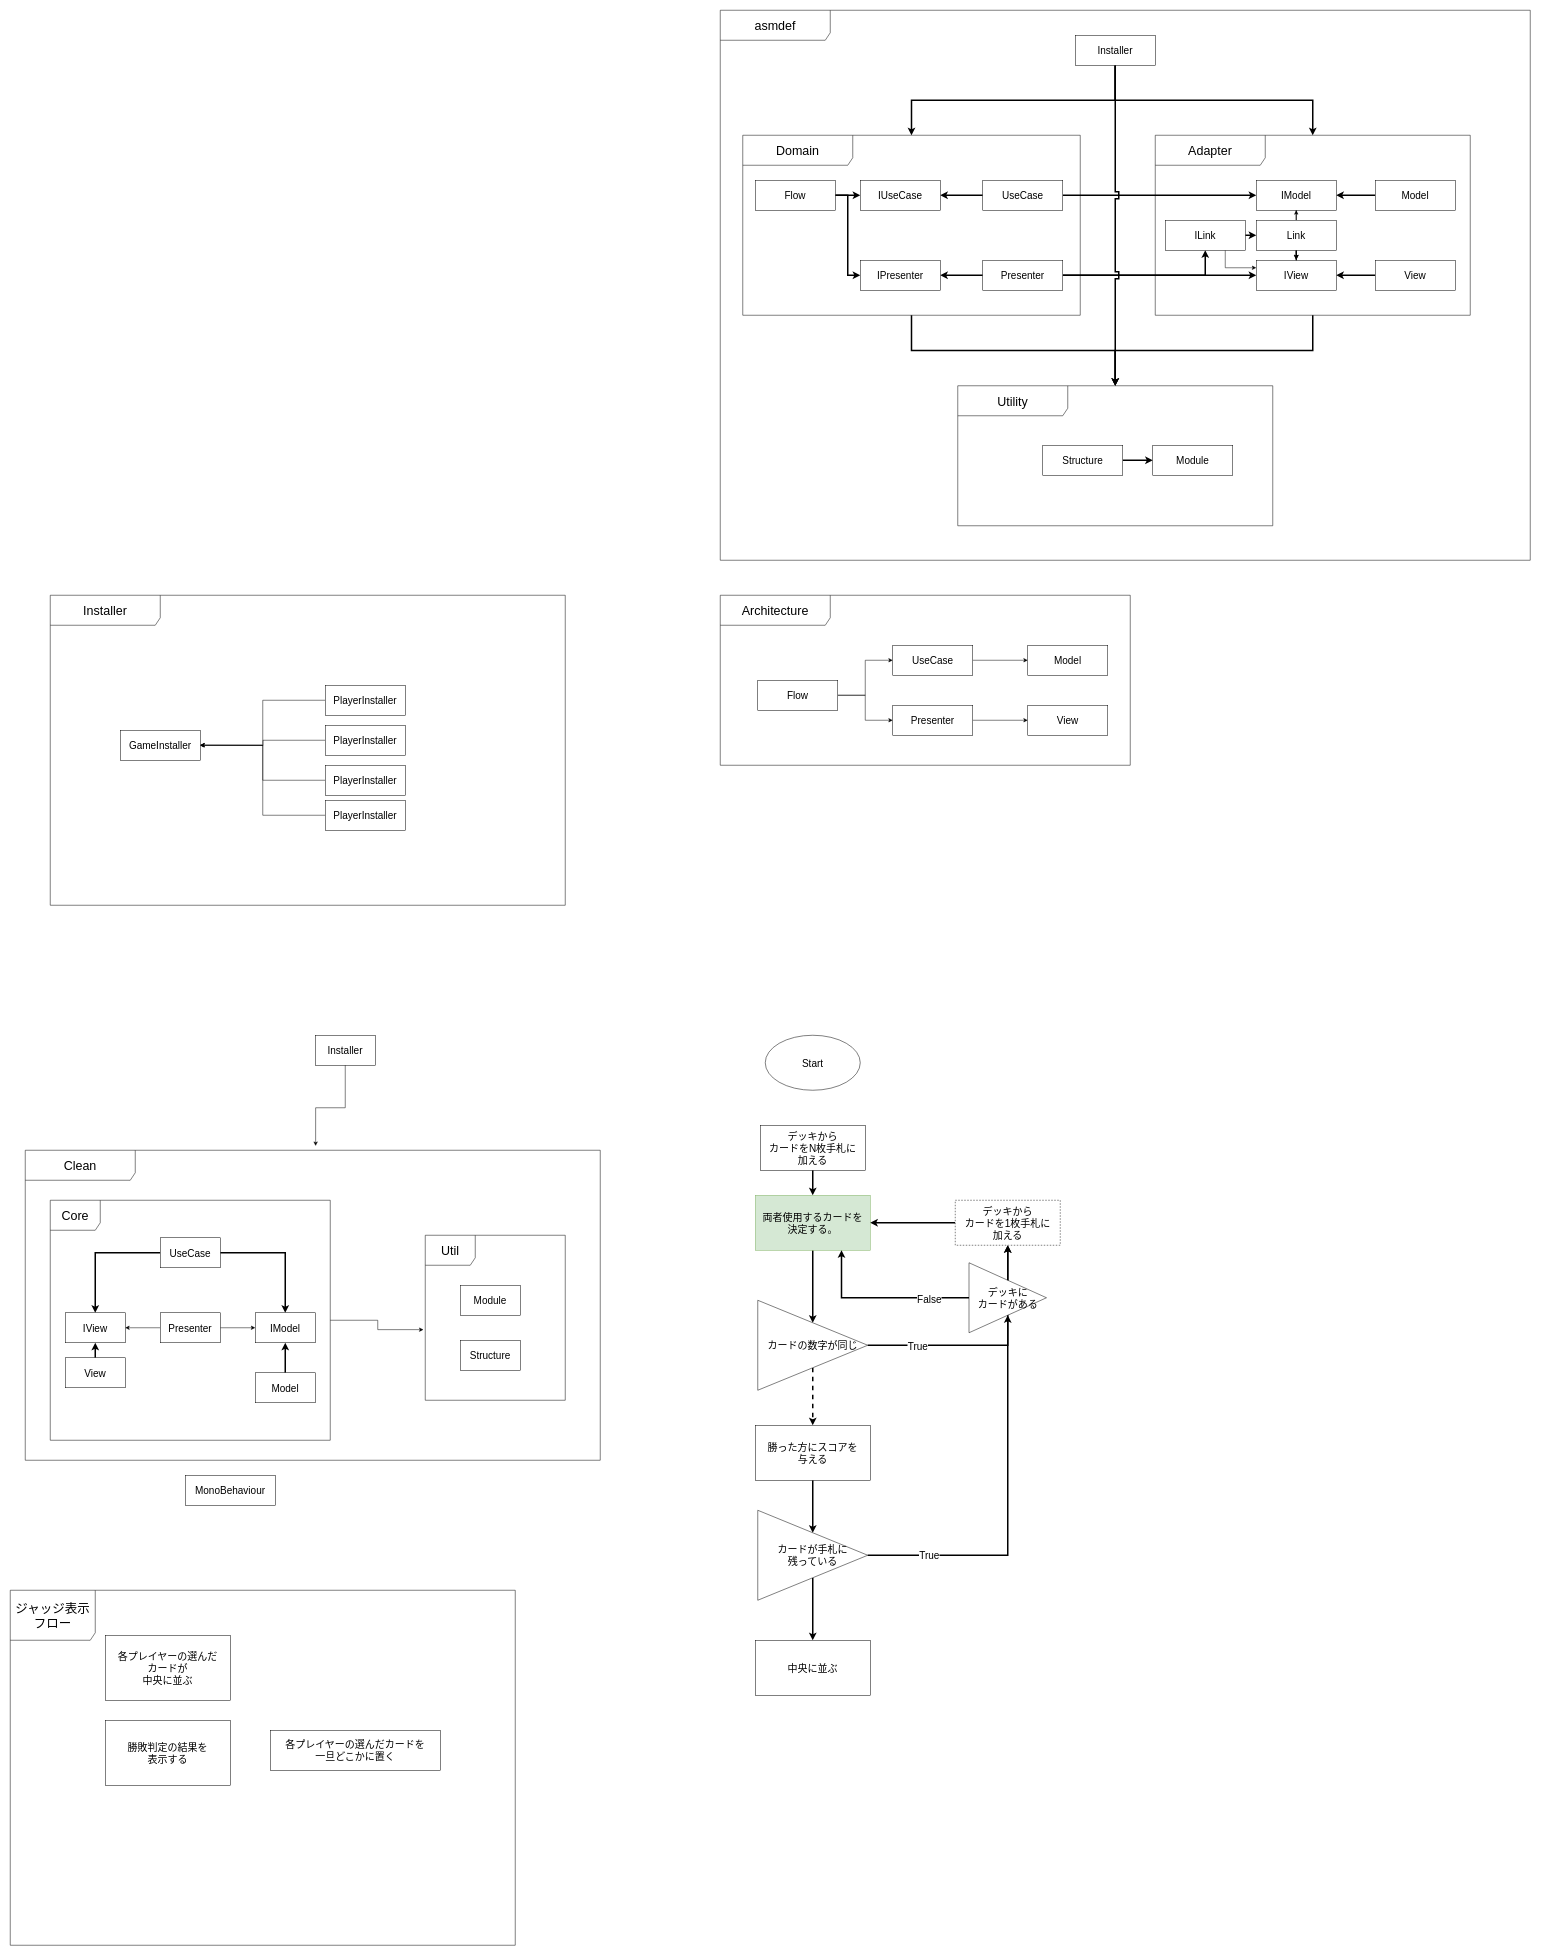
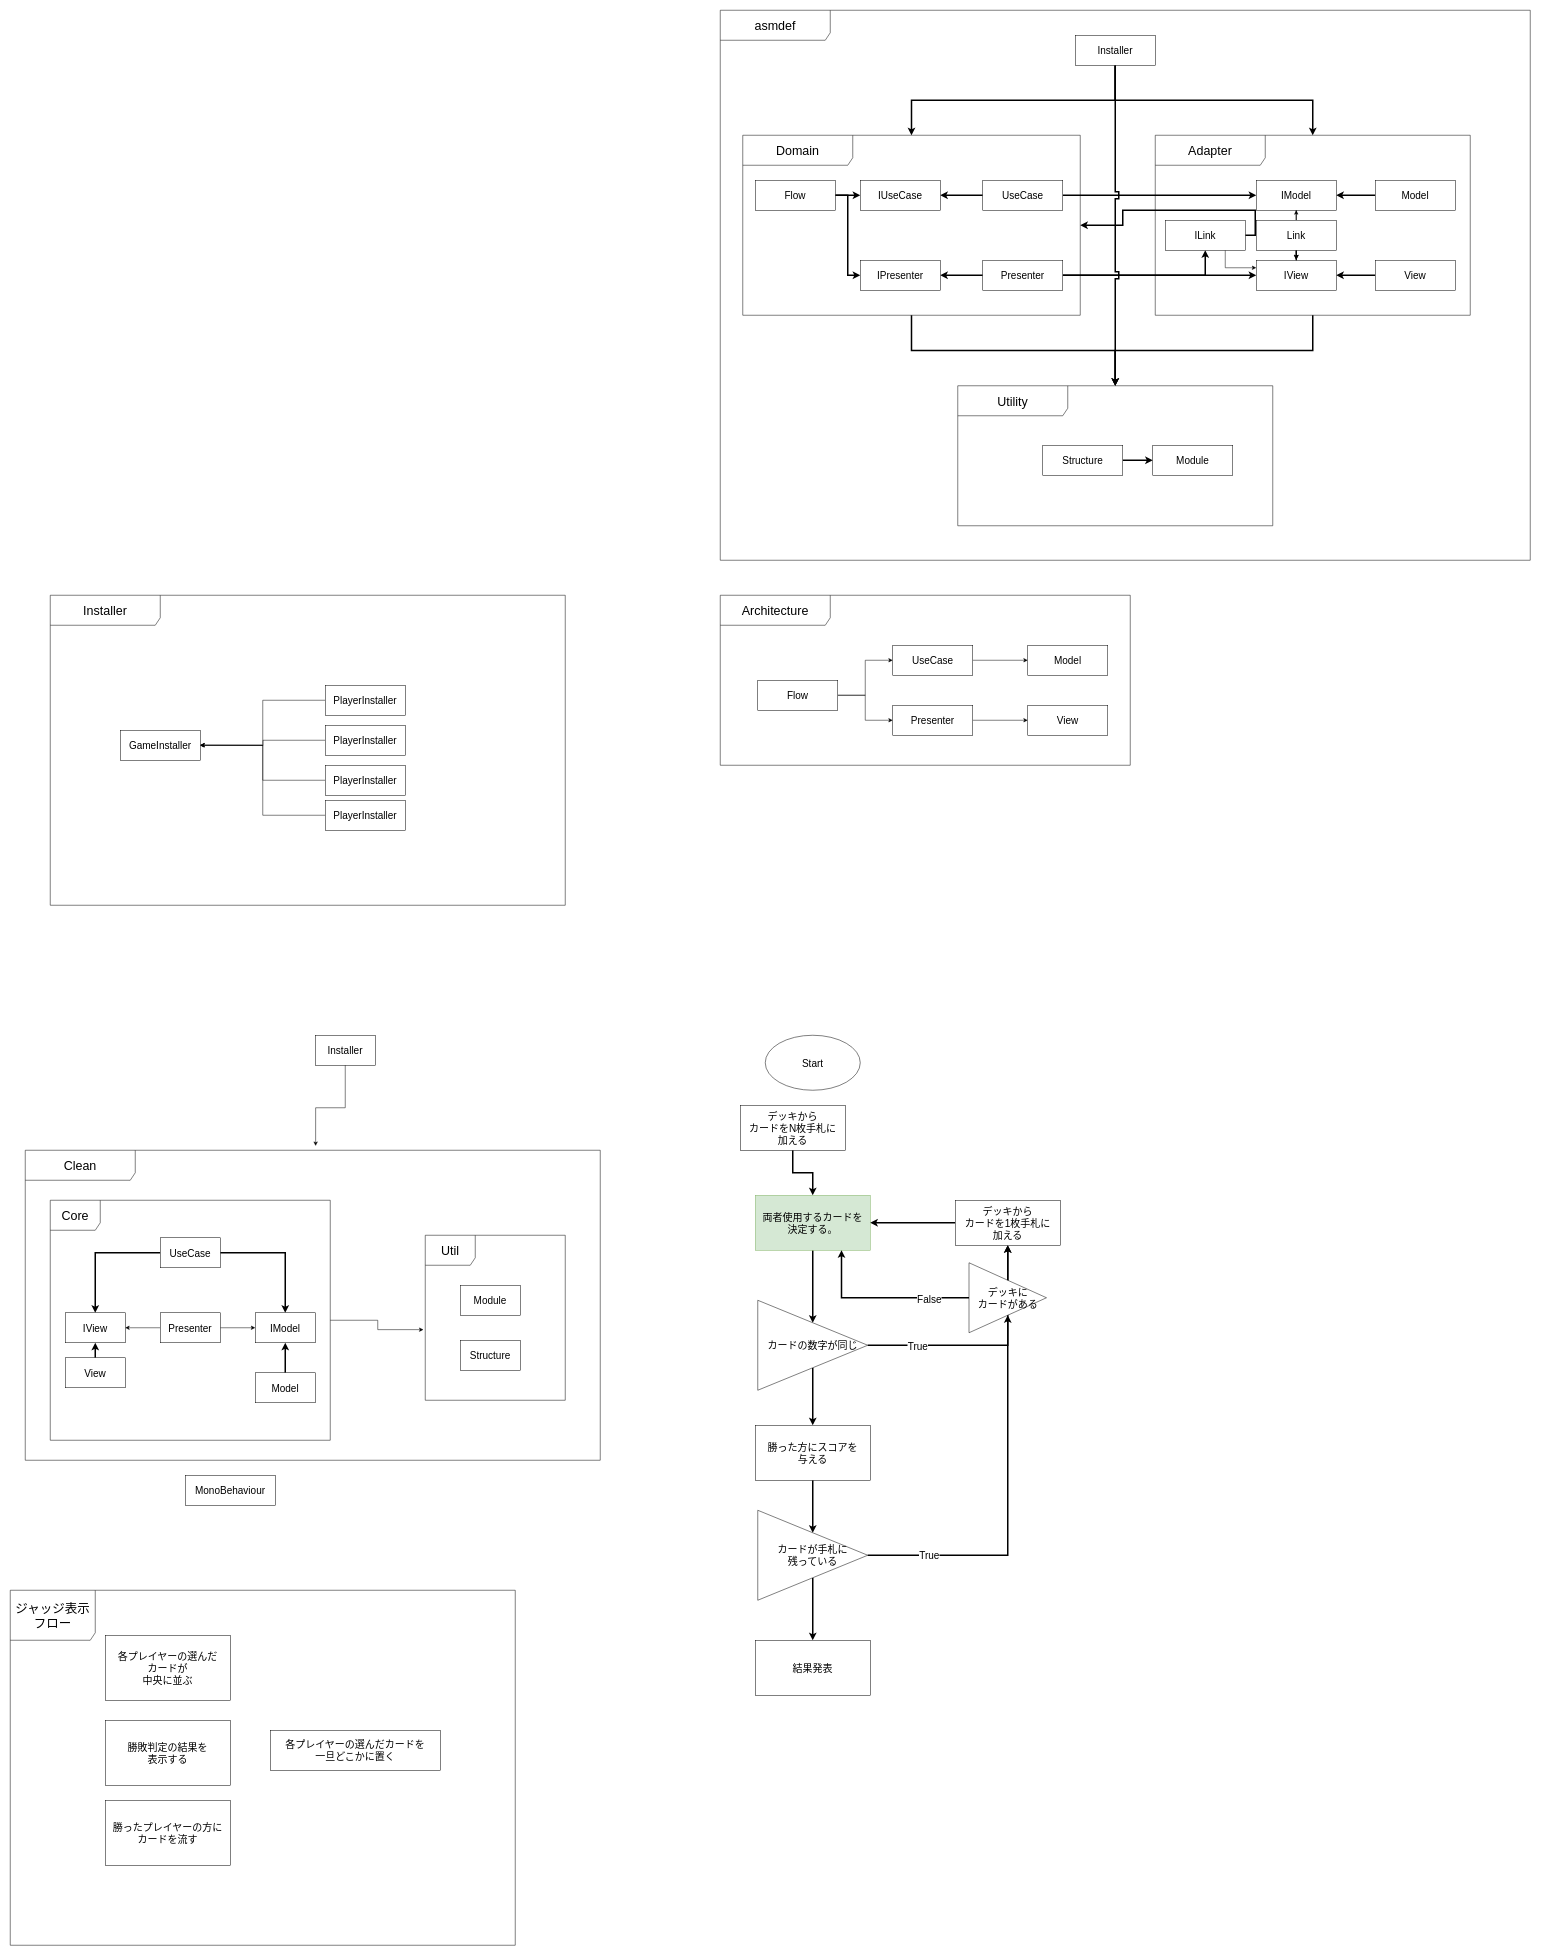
- <mxCell id="104" style="edgeStyle=orthogonalEdgeStyle;rounded=0;orthogonalLoop=1;jettySize=auto;html=1;exitX=1;exitY=0.5;exitDx=0;exitDy=0;entryX=0;entryY=0.5;entryDx=0;entryDy=0;strokeWidth=3;" edge="1" parent="1" source="106" target="103"><mxGeometry relative="1" as="geometry" /></mxCell>
+ <mxCell id="104" style="edgeStyle=orthogonalEdgeStyle;rounded=0;orthogonalLoop=1;jettySize=auto;html=1;exitX=1;exitY=0.5;exitDx=0;exitDy=0;strokeWidth=3;" edge="1" parent="1" source="106" target="90"><mxGeometry relative="1" as="geometry" /></mxCell>
- <mxCell id="3" value="デッキから&lt;br&gt;カードをN枚手札に&lt;br&gt;加える" style="rounded=0;whiteSpace=wrap;html=1;fontSize=20;" parent="1" vertex="1"><mxGeometry x="1520" y="2250" width="210" height="90" as="geometry" /></mxCell>
+ <mxCell id="3" value="デッキから&lt;br&gt;カードをN枚手札に&lt;br&gt;加える" style="rounded=0;whiteSpace=wrap;html=1;fontSize=20;" parent="1" vertex="1"><mxGeometry x="1480" y="2210" width="210" height="90" as="geometry" /></mxCell>
- <mxCell id="17" value="デッキから&lt;br&gt;カードを1枚手札に&lt;br&gt;加える" style="rounded=0;whiteSpace=wrap;html=1;fontSize=20;dashed=1;" parent="1" vertex="1"><mxGeometry x="1910" y="2400" width="210" height="90" as="geometry" /></mxCell>
+ <mxCell id="17" value="デッキから&lt;br&gt;カードを1枚手札に&lt;br&gt;加える" style="rounded=0;whiteSpace=wrap;html=1;fontSize=20;" parent="1" vertex="1"><mxGeometry x="1910" y="2400" width="210" height="90" as="geometry" /></mxCell>
- <mxCell id="9" style="edgeStyle=orthogonalEdgeStyle;rounded=0;orthogonalLoop=1;jettySize=auto;html=1;exitX=0.5;exitY=1;exitDx=0;exitDy=0;entryX=0.5;entryY=0;entryDx=0;entryDy=0;strokeWidth=3;dashed=1;" parent="1" source="10" target="12" edge="1"><mxGeometry relative="1" as="geometry" /></mxCell>
+ <mxCell id="9" style="edgeStyle=orthogonalEdgeStyle;rounded=0;orthogonalLoop=1;jettySize=auto;html=1;exitX=0.5;exitY=1;exitDx=0;exitDy=0;entryX=0.5;entryY=0;entryDx=0;entryDy=0;strokeWidth=3;" parent="1" source="10" target="12" edge="1"><mxGeometry relative="1" as="geometry" /></mxCell>
- <mxCell id="23" value="中央に並ぶ" style="rounded=0;whiteSpace=wrap;html=1;fontSize=20;" parent="1" vertex="1"><mxGeometry x="1510" y="3280" width="230" height="110" as="geometry" /></mxCell>
+ <mxCell id="23" value="結果発表" style="rounded=0;whiteSpace=wrap;html=1;fontSize=20;" parent="1" vertex="1"><mxGeometry x="1510" y="3280" width="230" height="110" as="geometry" /></mxCell>
+ <mxCell id="59" value="勝ったプレイヤーの方に&lt;br&gt;カードを流す" style="rounded=0;whiteSpace=wrap;html=1;fontSize=20;" parent="1" vertex="1"><mxGeometry x="210" y="3600" width="250" height="130" as="geometry" /></mxCell>
